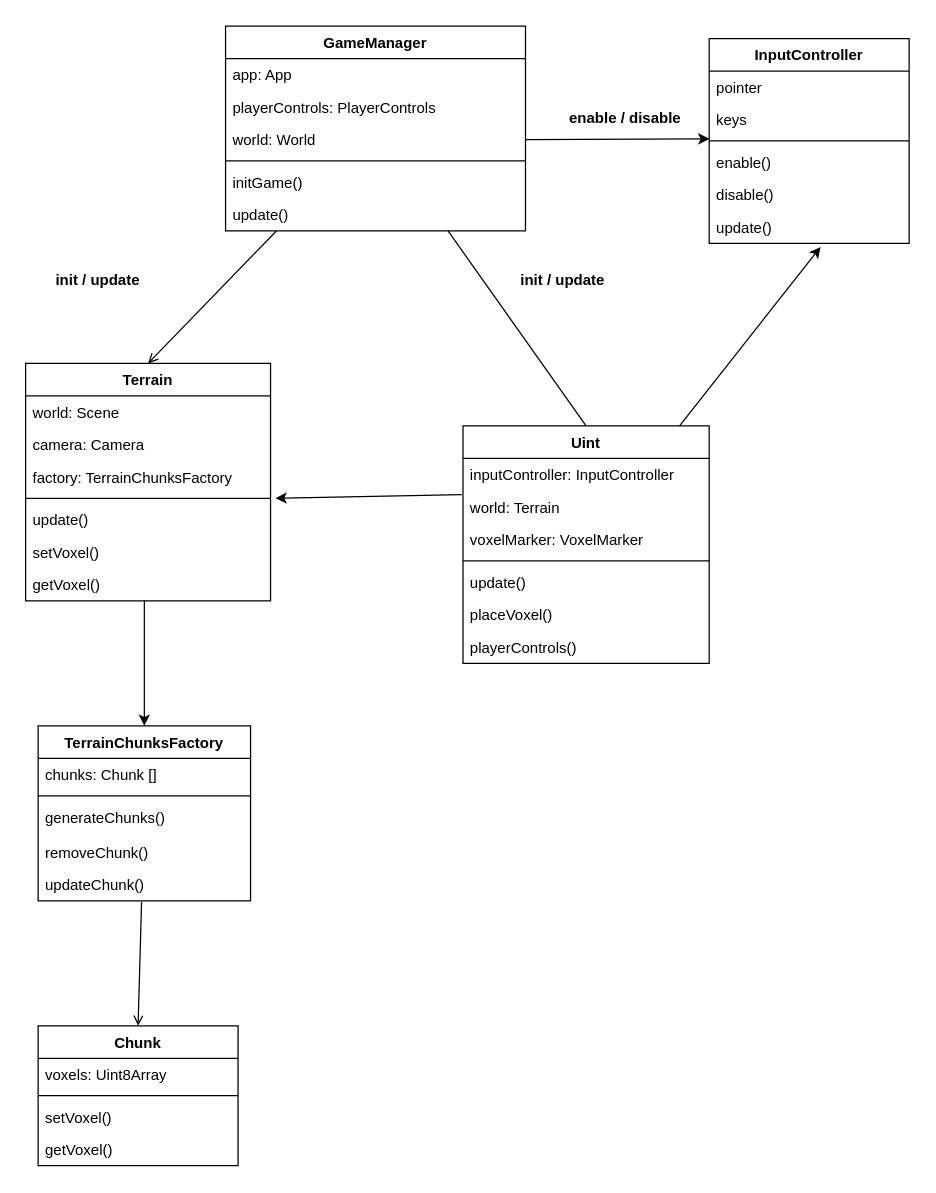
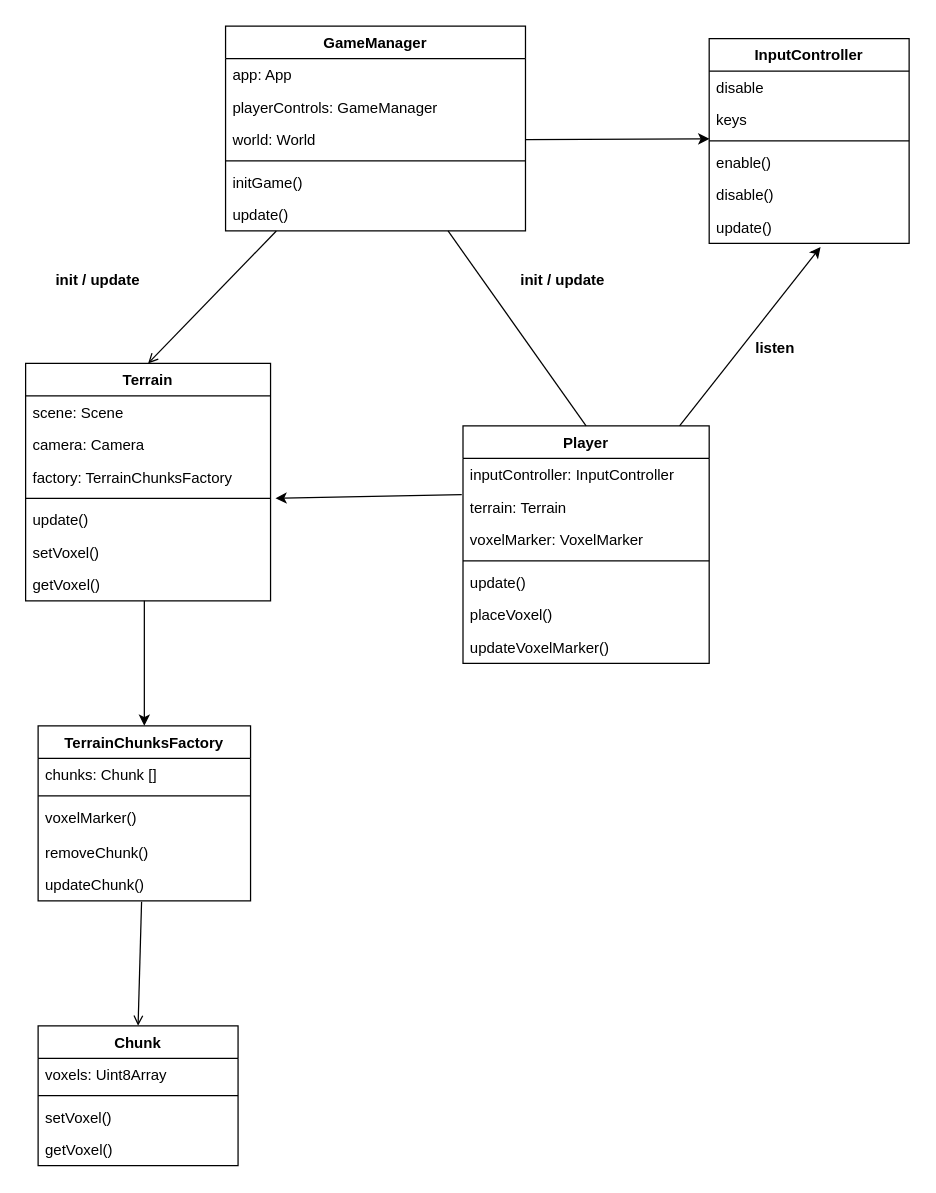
- <mxCell id="44" value="pointer" style="text;strokeColor=none;fillColor=none;align=left;verticalAlign=top;spacingLeft=4;spacingRight=4;overflow=hidden;rotatable=0;points=[[0,0.5],[1,0.5]];portConstraint=eastwest;" parent="43" vertex="1"><mxGeometry y="26" width="160" height="26" as="geometry" /></mxCell>
+ <mxCell id="44" value="disable" style="text;strokeColor=none;fillColor=none;align=left;verticalAlign=top;spacingLeft=4;spacingRight=4;overflow=hidden;rotatable=0;points=[[0,0.5],[1,0.5]];portConstraint=eastwest;" parent="43" vertex="1"><mxGeometry y="26" width="160" height="26" as="geometry" /></mxCell>
- <mxCell id="38" value="playerControls: PlayerControls" style="text;strokeColor=none;fillColor=none;align=left;verticalAlign=top;spacingLeft=4;spacingRight=4;overflow=hidden;rotatable=0;points=[[0,0.5],[1,0.5]];portConstraint=eastwest;" parent="36" vertex="1"><mxGeometry y="52" width="240" height="26" as="geometry" /></mxCell>
+ <mxCell id="38" value="playerControls: GameManager" style="text;strokeColor=none;fillColor=none;align=left;verticalAlign=top;spacingLeft=4;spacingRight=4;overflow=hidden;rotatable=0;points=[[0,0.5],[1,0.5]];portConstraint=eastwest;" parent="36" vertex="1"><mxGeometry y="52" width="240" height="26" as="geometry" /></mxCell>
- <mxCell id="50" value="enable / disable" style="text;align=center;fontStyle=1;verticalAlign=middle;spacingLeft=3;spacingRight=3;strokeColor=none;rotatable=0;points=[[0,0.5],[1,0.5]];portConstraint=eastwest;" parent="1" vertex="1"><mxGeometry x="460" y="80" width="80" height="26" as="geometry" /></mxCell>
+ <mxCell id="53" value="listen" style="text;align=center;fontStyle=1;verticalAlign=middle;spacingLeft=3;spacingRight=3;strokeColor=none;rotatable=0;points=[[0,0.5],[1,0.5]];portConstraint=eastwest;" parent="1" vertex="1"><mxGeometry x="580" y="264" width="80" height="26" as="geometry" /></mxCell>
- <mxCell id="15" value="world: Scene" style="text;strokeColor=none;fillColor=none;align=left;verticalAlign=top;spacingLeft=4;spacingRight=4;overflow=hidden;rotatable=0;points=[[0,0.5],[1,0.5]];portConstraint=eastwest;" parent="14" vertex="1"><mxGeometry y="26" width="196" height="26" as="geometry" /></mxCell>
+ <mxCell id="15" value="scene: Scene" style="text;strokeColor=none;fillColor=none;align=left;verticalAlign=top;spacingLeft=4;spacingRight=4;overflow=hidden;rotatable=0;points=[[0,0.5],[1,0.5]];portConstraint=eastwest;" parent="14" vertex="1"><mxGeometry y="26" width="196" height="26" as="geometry" /></mxCell>
- <mxCell id="25" value="Uint" style="swimlane;fontStyle=1;align=center;verticalAlign=top;childLayout=stackLayout;horizontal=1;startSize=26;horizontalStack=0;resizeParent=1;resizeParentMax=0;resizeLast=0;collapsible=1;marginBottom=0;" parent="1" vertex="1"><mxGeometry x="370" y="340" width="197" height="190" as="geometry" /></mxCell>
+ <mxCell id="25" value="Player" style="swimlane;fontStyle=1;align=center;verticalAlign=top;childLayout=stackLayout;horizontal=1;startSize=26;horizontalStack=0;resizeParent=1;resizeParentMax=0;resizeLast=0;collapsible=1;marginBottom=0;" parent="1" vertex="1"><mxGeometry x="370" y="340" width="197" height="190" as="geometry" /></mxCell>
- <mxCell id="27" value="world: Terrain" style="text;strokeColor=none;fillColor=none;align=left;verticalAlign=top;spacingLeft=4;spacingRight=4;overflow=hidden;rotatable=0;points=[[0,0.5],[1,0.5]];portConstraint=eastwest;" parent="25" vertex="1"><mxGeometry y="52" width="197" height="26" as="geometry" /></mxCell>
+ <mxCell id="27" value="terrain: Terrain" style="text;strokeColor=none;fillColor=none;align=left;verticalAlign=top;spacingLeft=4;spacingRight=4;overflow=hidden;rotatable=0;points=[[0,0.5],[1,0.5]];portConstraint=eastwest;" parent="25" vertex="1"><mxGeometry y="52" width="197" height="26" as="geometry" /></mxCell>
- <mxCell id="32" value="playerControls()" style="text;strokeColor=none;fillColor=none;align=left;verticalAlign=top;spacingLeft=4;spacingRight=4;overflow=hidden;rotatable=0;points=[[0,0.5],[1,0.5]];portConstraint=eastwest;" parent="25" vertex="1"><mxGeometry y="164" width="197" height="26" as="geometry" /></mxCell>
+ <mxCell id="32" value="updateVoxelMarker()" style="text;strokeColor=none;fillColor=none;align=left;verticalAlign=top;spacingLeft=4;spacingRight=4;overflow=hidden;rotatable=0;points=[[0,0.5],[1,0.5]];portConstraint=eastwest;" parent="25" vertex="1"><mxGeometry y="164" width="197" height="26" as="geometry" /></mxCell>
- <mxCell id="6" value="generateChunks()" style="text;strokeColor=none;fillColor=none;align=left;verticalAlign=top;spacingLeft=4;spacingRight=4;overflow=hidden;rotatable=0;points=[[0,0.5],[1,0.5]];portConstraint=eastwest;" parent="3" vertex="1"><mxGeometry y="60" width="170" height="28" as="geometry" /></mxCell>
+ <mxCell id="6" value="voxelMarker()" style="text;strokeColor=none;fillColor=none;align=left;verticalAlign=top;spacingLeft=4;spacingRight=4;overflow=hidden;rotatable=0;points=[[0,0.5],[1,0.5]];portConstraint=eastwest;" parent="3" vertex="1"><mxGeometry y="60" width="170" height="28" as="geometry" /></mxCell>
